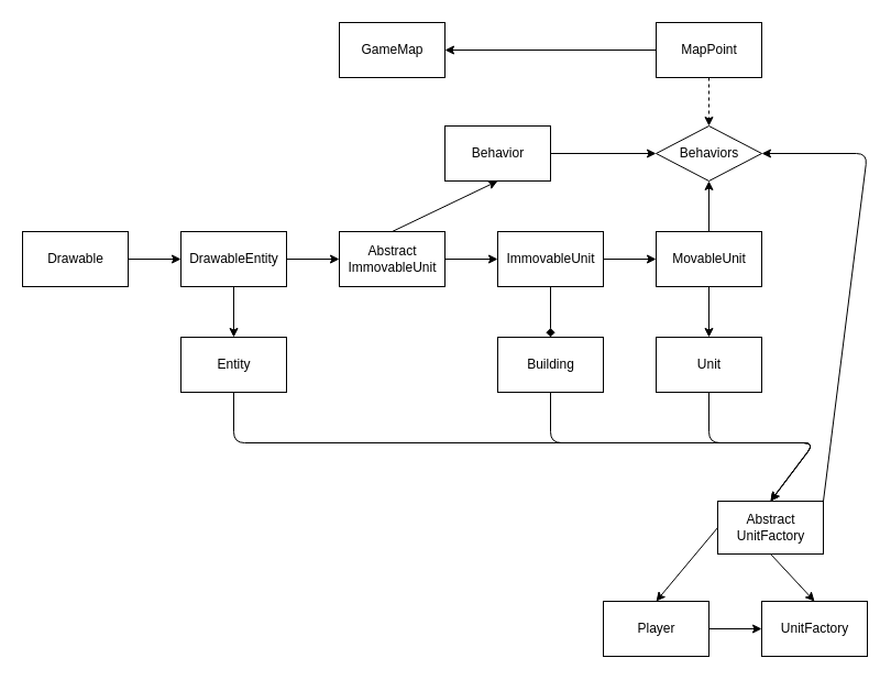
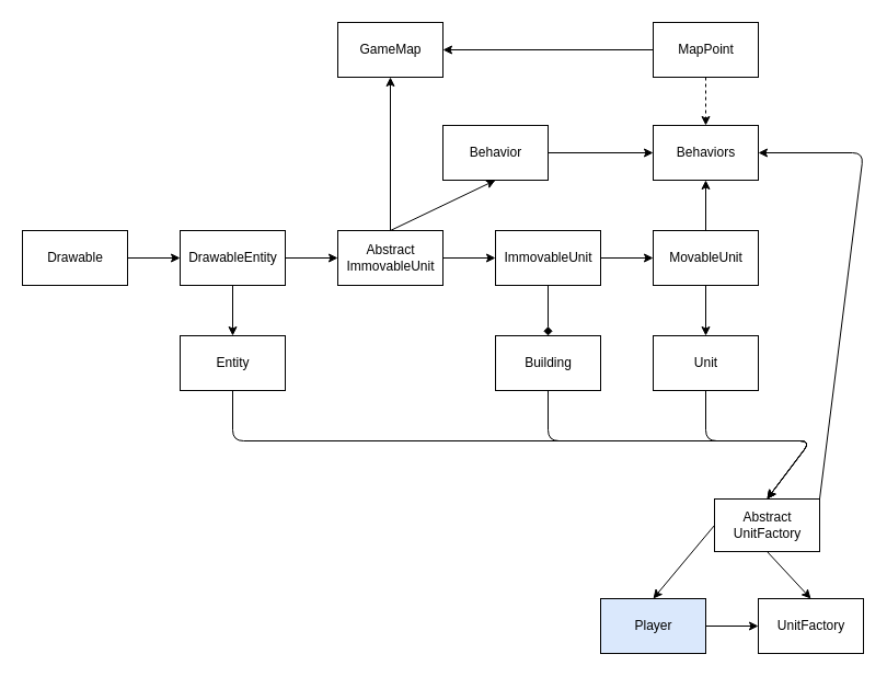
- <mxCell id="7" value="Behaviors" style="rhombus;html=1;" parent="1" vertex="1"><mxGeometry x="596" y="114" width="96" height="50" as="geometry" /></mxCell>
+ <mxCell id="7" value="Behaviors" style="html=1;" parent="1" vertex="1"><mxGeometry x="596" y="114" width="96" height="50" as="geometry" /></mxCell>
+ <mxCell id="29" value="" style="endArrow=classic;html=1;exitX=0.5;exitY=0;exitDx=0;exitDy=0;entryX=0.5;entryY=1;entryDx=0;entryDy=0;" parent="1" source="14" target="4" edge="1"><mxGeometry width="50" height="50" relative="1" as="geometry"><mxPoint x="380" y="188" as="sourcePoint" /><mxPoint x="430" y="138" as="targetPoint" /></mxGeometry></mxCell>
- <mxCell id="2" value="Player" style="html=1;" parent="1" vertex="1"><mxGeometry x="548" y="546" width="96" height="50" as="geometry" /></mxCell>
+ <mxCell id="2" value="Player" style="html=1;fillColor=#dae8fc;" parent="1" vertex="1"><mxGeometry x="548" y="546" width="96" height="50" as="geometry" /></mxCell>
